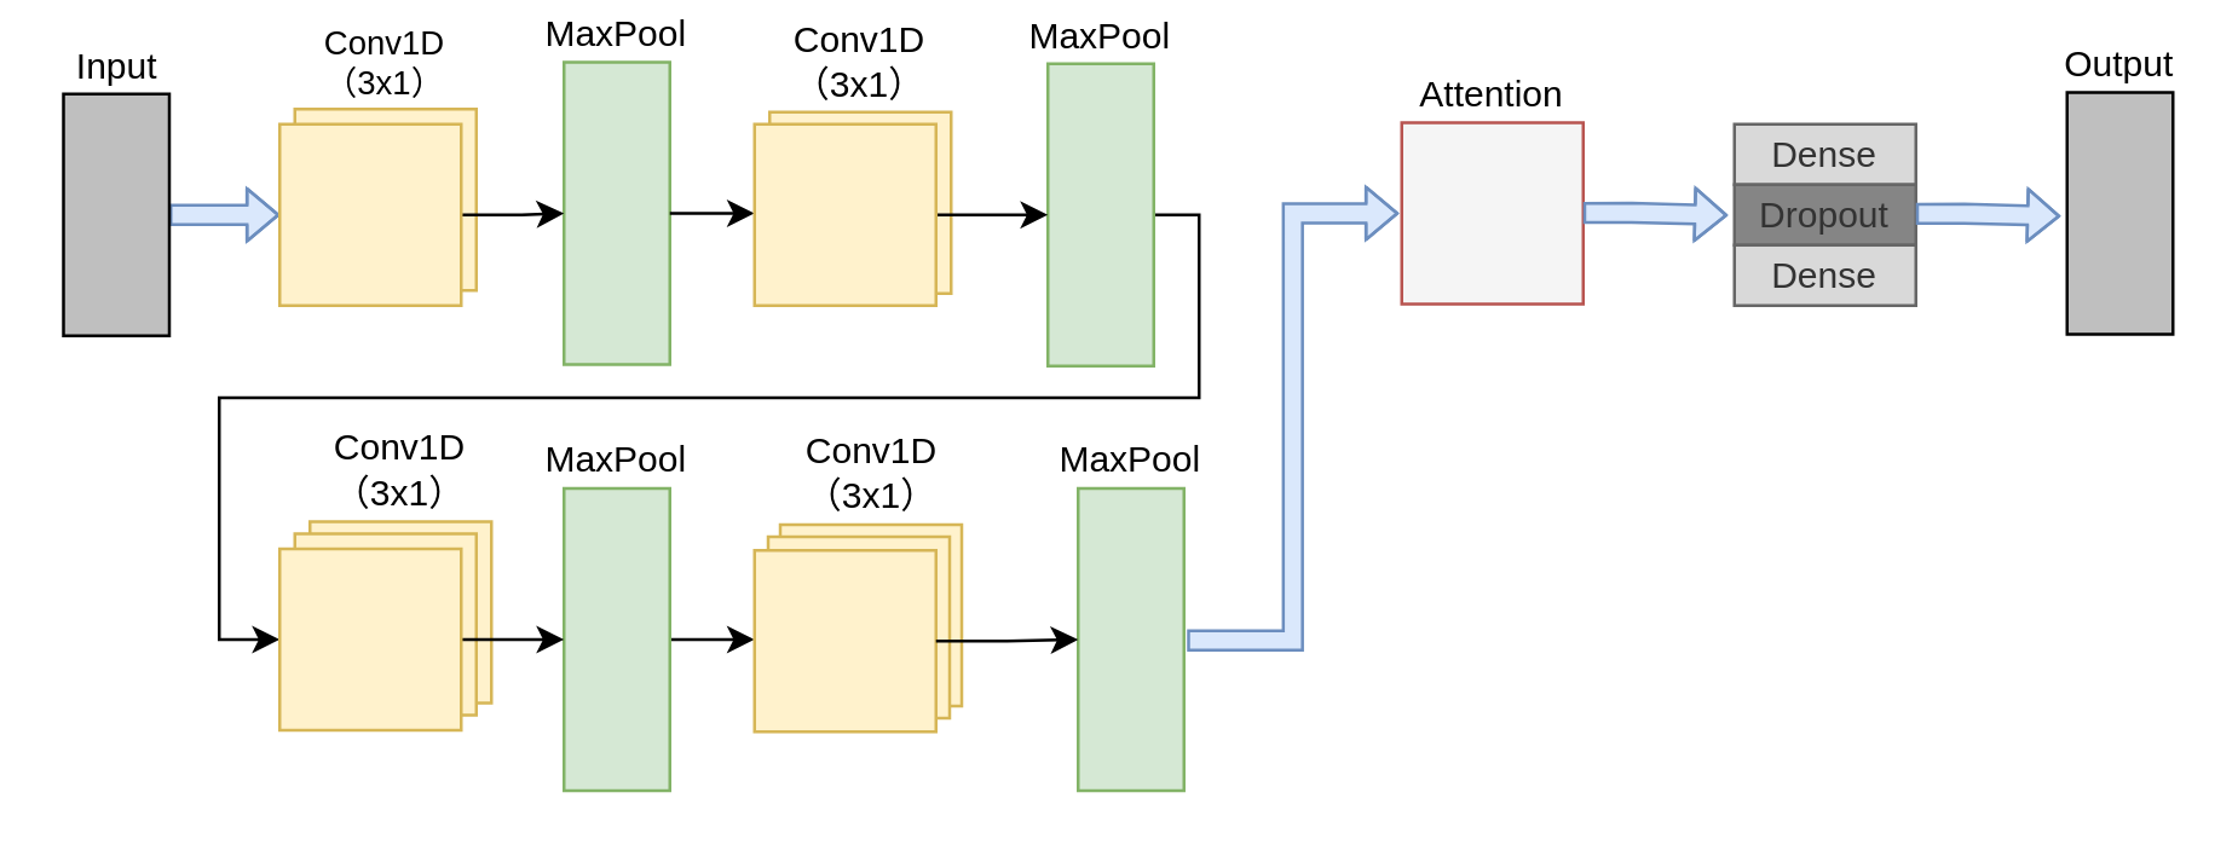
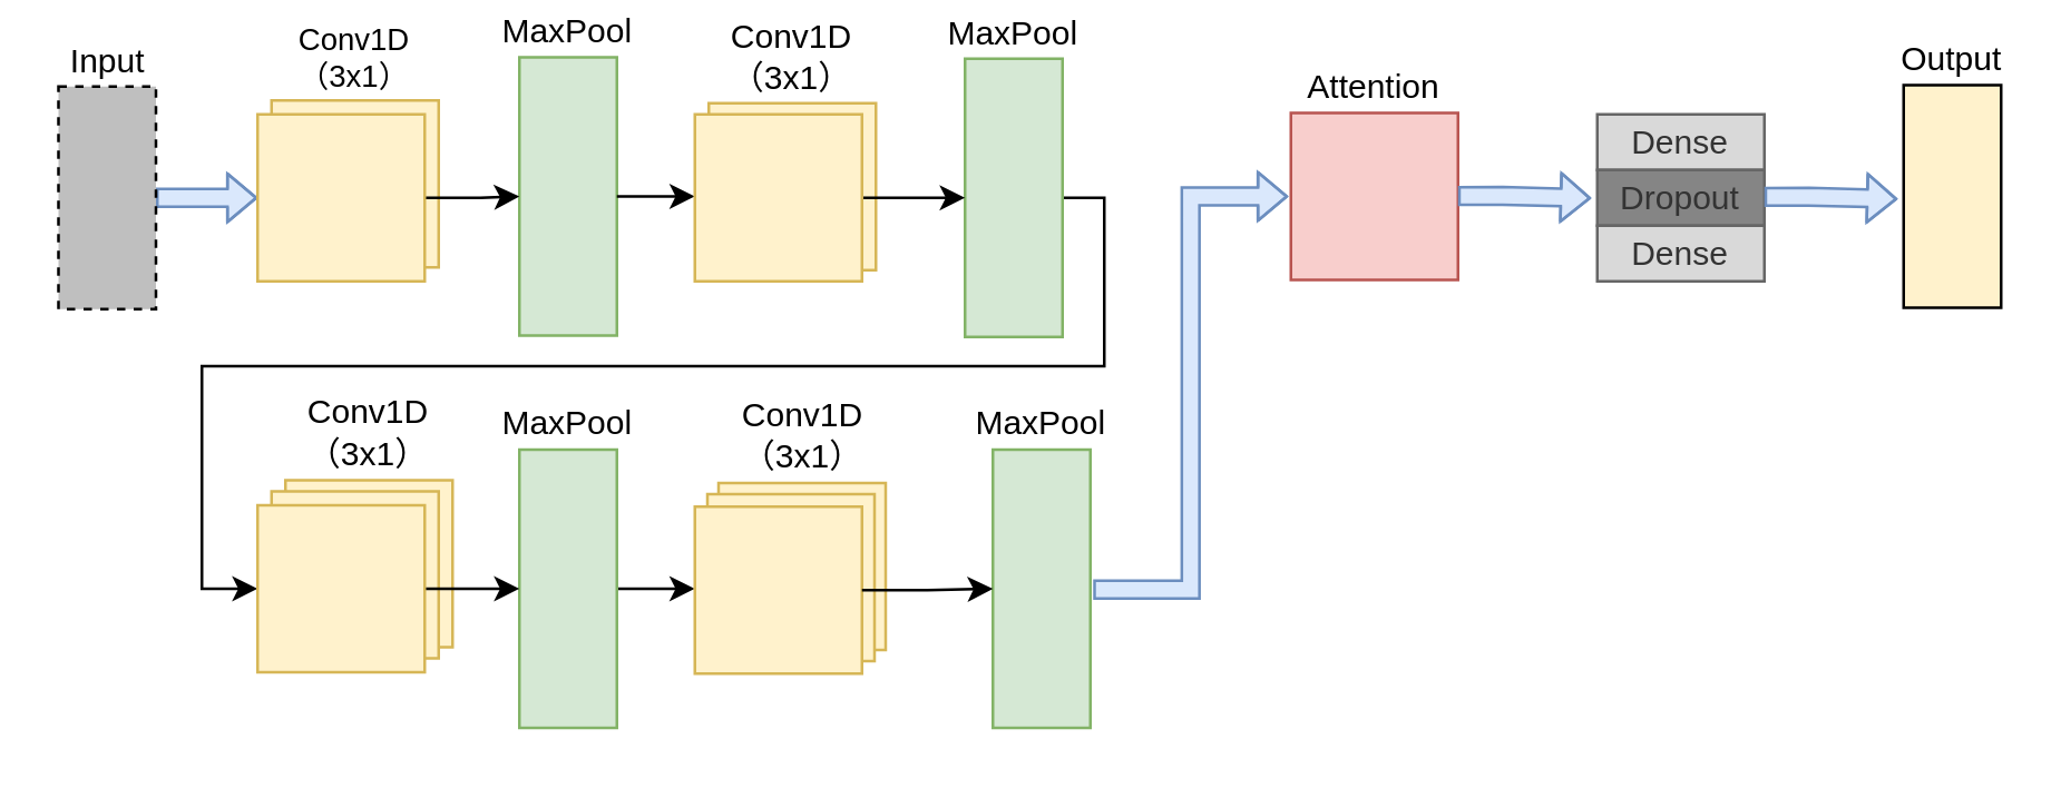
- <mxCell id="21" value="Attention&lt;br&gt;" style="rounded=0;whiteSpace=wrap;html=1;fillColor=#f5f5f5;strokeColor=#b85450;direction=south;labelPosition=center;verticalLabelPosition=top;align=center;verticalAlign=bottom;" parent="1" vertex="1"><mxGeometry x="463" y="40" width="60" height="60" as="geometry" /></mxCell>
+ <mxCell id="21" value="Attention&lt;br&gt;" style="rounded=0;whiteSpace=wrap;html=1;fillColor=#f8cecc;strokeColor=#b85450;direction=south;labelPosition=center;verticalLabelPosition=top;align=center;verticalAlign=bottom;" parent="1" vertex="1"><mxGeometry x="463" y="40" width="60" height="60" as="geometry" /></mxCell>
- <mxCell id="26" value="Output&lt;br&gt;" style="rounded=0;whiteSpace=wrap;html=1;fillColor=#BFBFBF;direction=east;fontFamily=Helvetica;labelPosition=center;verticalLabelPosition=top;align=center;verticalAlign=bottom;horizontal=1;" parent="1" vertex="1"><mxGeometry x="683" y="30" width="35" height="80" as="geometry" /></mxCell>
+ <mxCell id="26" value="Output&lt;br&gt;" style="rounded=0;whiteSpace=wrap;html=1;fillColor=#fff2cc;direction=east;fontFamily=Helvetica;labelPosition=center;verticalLabelPosition=top;align=center;verticalAlign=bottom;horizontal=1;" parent="1" vertex="1"><mxGeometry x="683" y="30" width="35" height="80" as="geometry" /></mxCell>
- <mxCell id="4" value="Input" style="rounded=0;whiteSpace=wrap;html=1;fillColor=#BFBFBF;direction=east;fontFamily=Helvetica;labelPosition=center;verticalLabelPosition=top;align=center;verticalAlign=bottom;horizontal=1;" parent="1" vertex="1"><mxGeometry x="20.5" y="30.5" width="35" height="80" as="geometry" /></mxCell>
+ <mxCell id="4" value="Input" style="rounded=0;whiteSpace=wrap;html=1;fillColor=#BFBFBF;direction=east;fontFamily=Helvetica;labelPosition=center;verticalLabelPosition=top;align=center;verticalAlign=bottom;horizontal=1;dashed=1;" parent="1" vertex="1"><mxGeometry x="20.5" y="30.5" width="35" height="80" as="geometry" /></mxCell>
